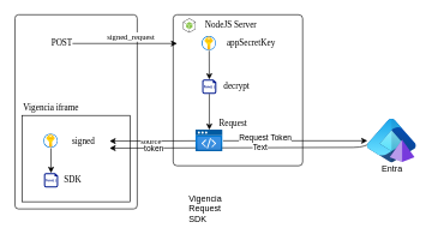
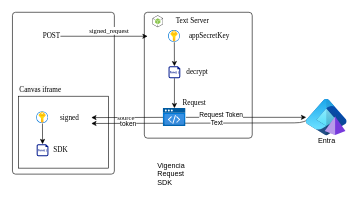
- <mxCell id="5" value="NodeJS Server" style="text;html=1;align=center;verticalAlign=middle;resizable=0;points=[];autosize=1;strokeColor=none;fillColor=none;fontFamily=Tahoma;" parent="1" vertex="1"><mxGeometry x="270" y="20" width="100" height="30" as="geometry" /></mxCell>
+ <mxCell id="5" value="Text Server" style="text;html=1;align=center;verticalAlign=middle;resizable=0;points=[];autosize=1;strokeColor=none;fillColor=none;fontFamily=Tahoma;" parent="1" vertex="1"><mxGeometry x="270" y="20" width="100" height="30" as="geometry" /></mxCell>
- <mxCell id="21" value="&lt;span style=&quot;color: rgb(0, 0, 0); font-size: 12px; font-style: normal; font-variant-ligatures: normal; font-variant-caps: normal; font-weight: 400; letter-spacing: normal; orphans: 2; text-align: center; text-indent: 0px; text-transform: none; widows: 2; word-spacing: 0px; -webkit-text-stroke-width: 0px; white-space: normal; background-color: rgb(251, 251, 251); text-decoration-thickness: initial; text-decoration-style: initial; text-decoration-color: initial; float: none; display: inline !important;&quot;&gt;Vigencia iframe&lt;/span&gt;" style="text;whiteSpace=wrap;html=1;fontFamily=Tahoma;" parent="1" vertex="1"><mxGeometry x="30.2" y="135" width="80" height="40" as="geometry" /></mxCell>
+ <mxCell id="21" value="&lt;span style=&quot;color: rgb(0, 0, 0); font-size: 12px; font-style: normal; font-variant-ligatures: normal; font-variant-caps: normal; font-weight: 400; letter-spacing: normal; orphans: 2; text-align: center; text-indent: 0px; text-transform: none; widows: 2; word-spacing: 0px; -webkit-text-stroke-width: 0px; white-space: normal; background-color: rgb(251, 251, 251); text-decoration-thickness: initial; text-decoration-style: initial; text-decoration-color: initial; float: none; display: inline !important;&quot;&gt;Canvas iframe&lt;/span&gt;" style="text;whiteSpace=wrap;html=1;fontFamily=Tahoma;" parent="1" vertex="1"><mxGeometry x="30.2" y="135" width="80" height="40" as="geometry" /></mxCell>
